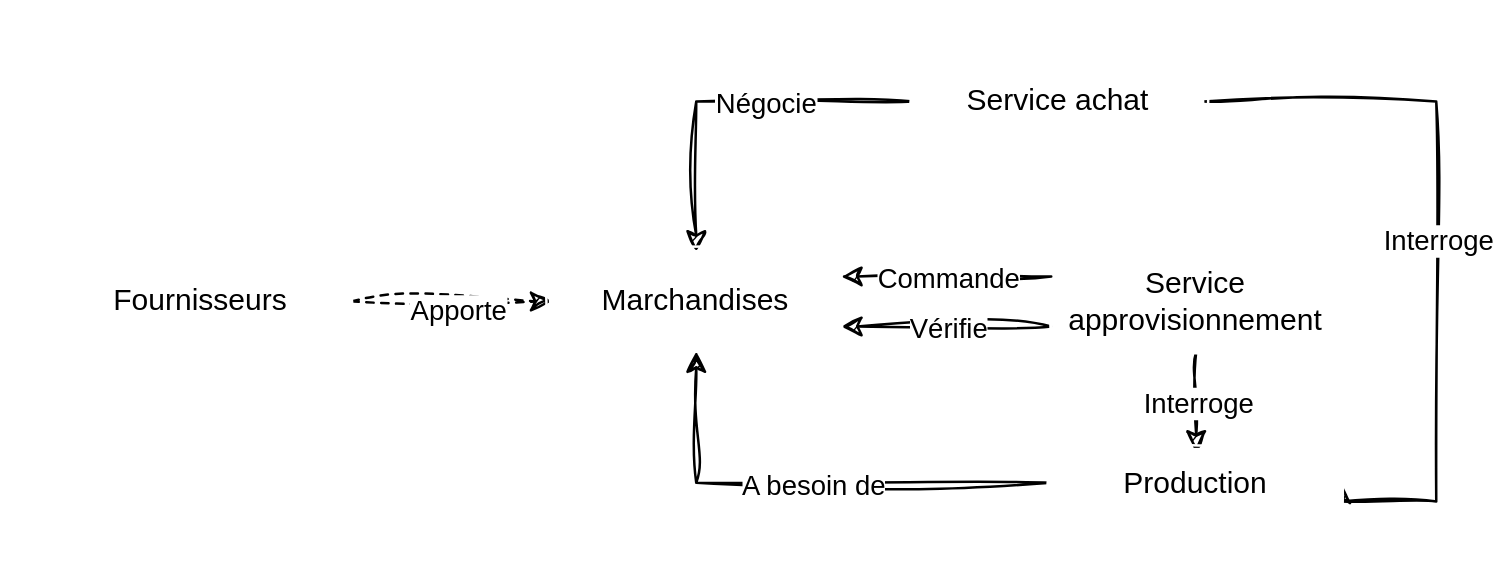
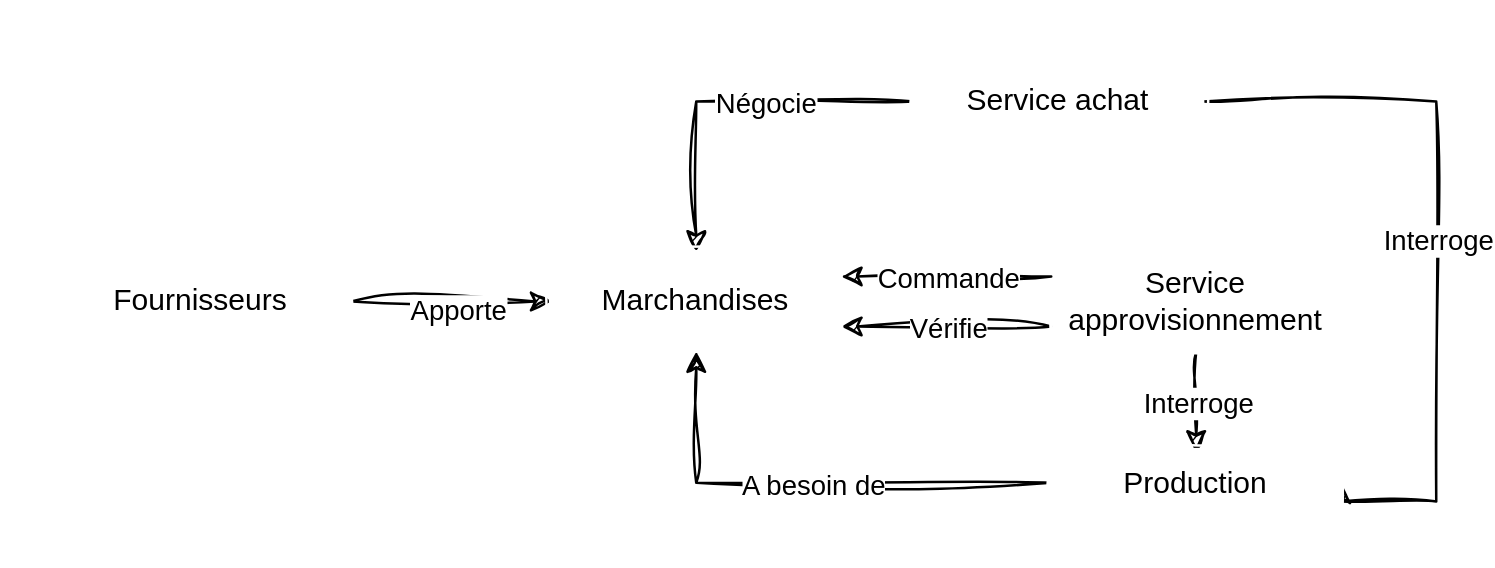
- <mxCell id="2" style="rounded=0;orthogonalLoop=1;jettySize=auto;html=1;entryX=0;entryY=0.5;entryDx=0;entryDy=0;sketch=1;curveFitting=1;jiggle=2;dashed=1;" edge="1" parent="1" source="4" target="15"><mxGeometry relative="1" as="geometry" /></mxCell>
+ <mxCell id="2" style="rounded=0;orthogonalLoop=1;jettySize=auto;html=1;entryX=0;entryY=0.5;entryDx=0;entryDy=0;sketch=1;curveFitting=1;jiggle=2;" edge="1" parent="1" source="4" target="15"><mxGeometry relative="1" as="geometry" /></mxCell>
